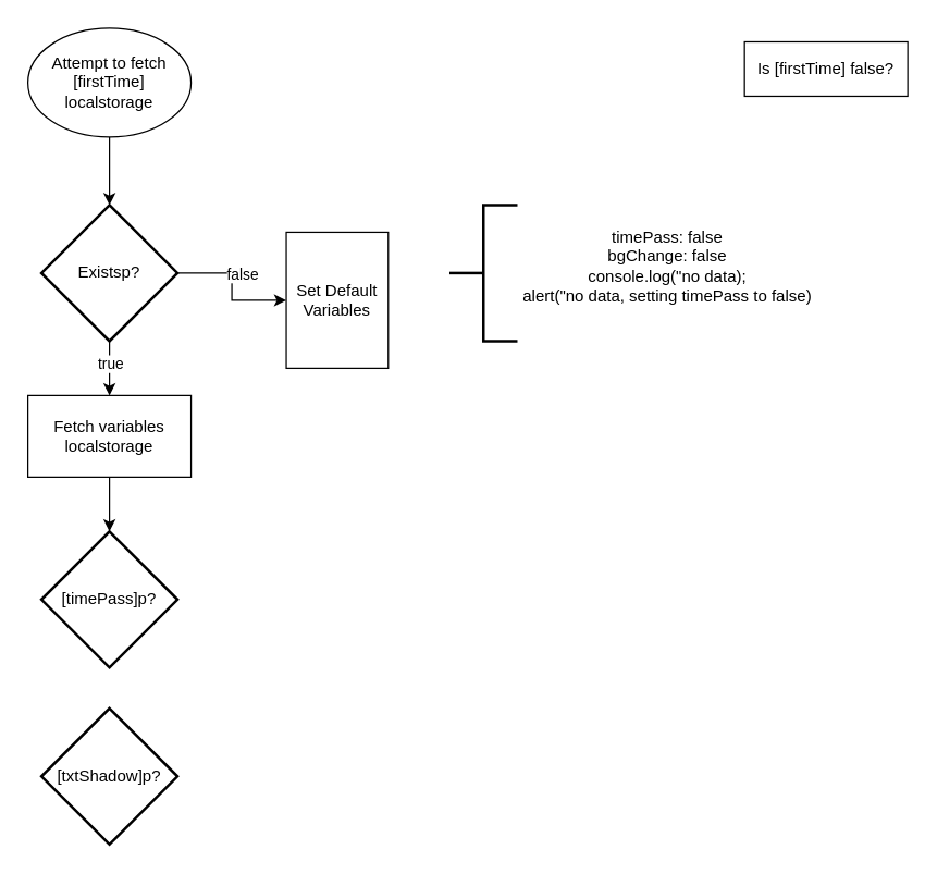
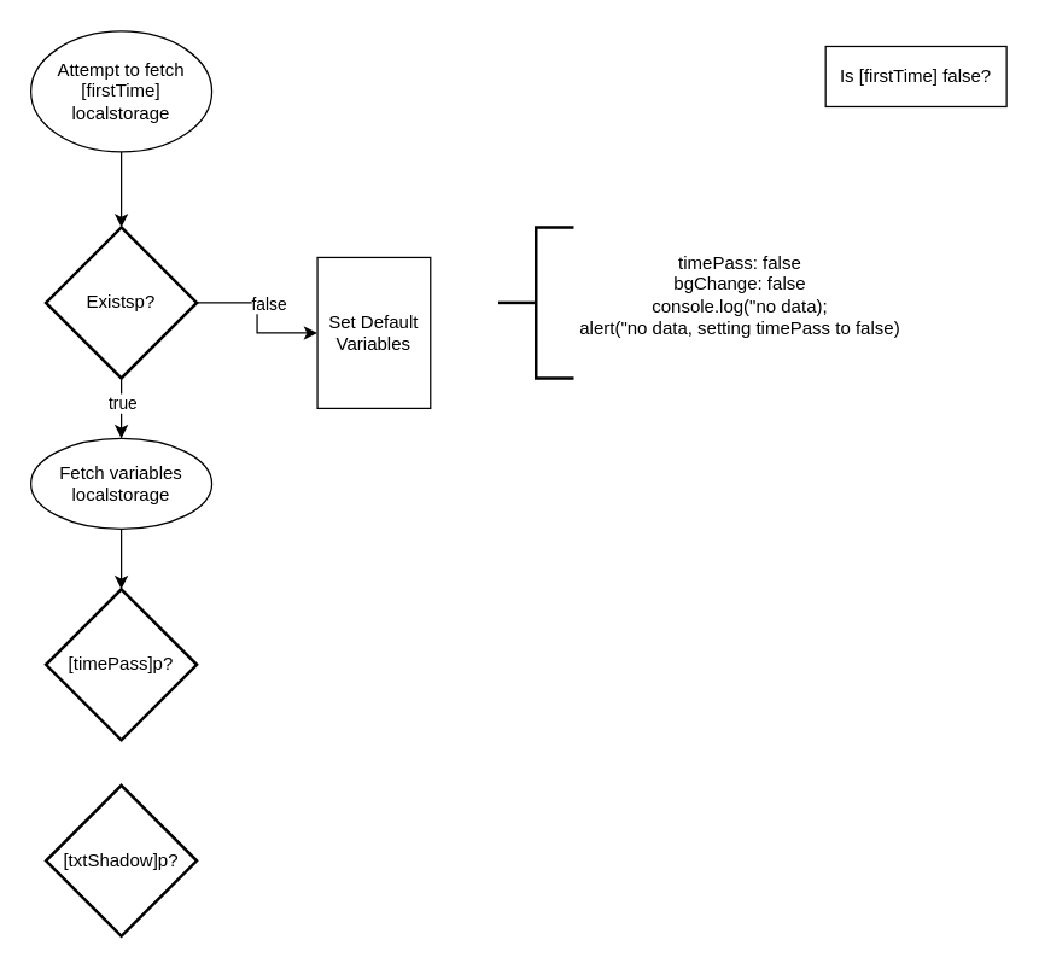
- <mxCell id="15" value="Fetch variables localstorage" style="rounded=0;whiteSpace=wrap;html=1;" vertex="1" parent="1"><mxGeometry x="20" y="290" width="120" height="60" as="geometry" /></mxCell>
+ <mxCell id="15" value="Fetch variables localstorage" style="ellipse;whiteSpace=wrap;html=1;" vertex="1" parent="1"><mxGeometry x="20" y="290" width="120" height="60" as="geometry" /></mxCell>
